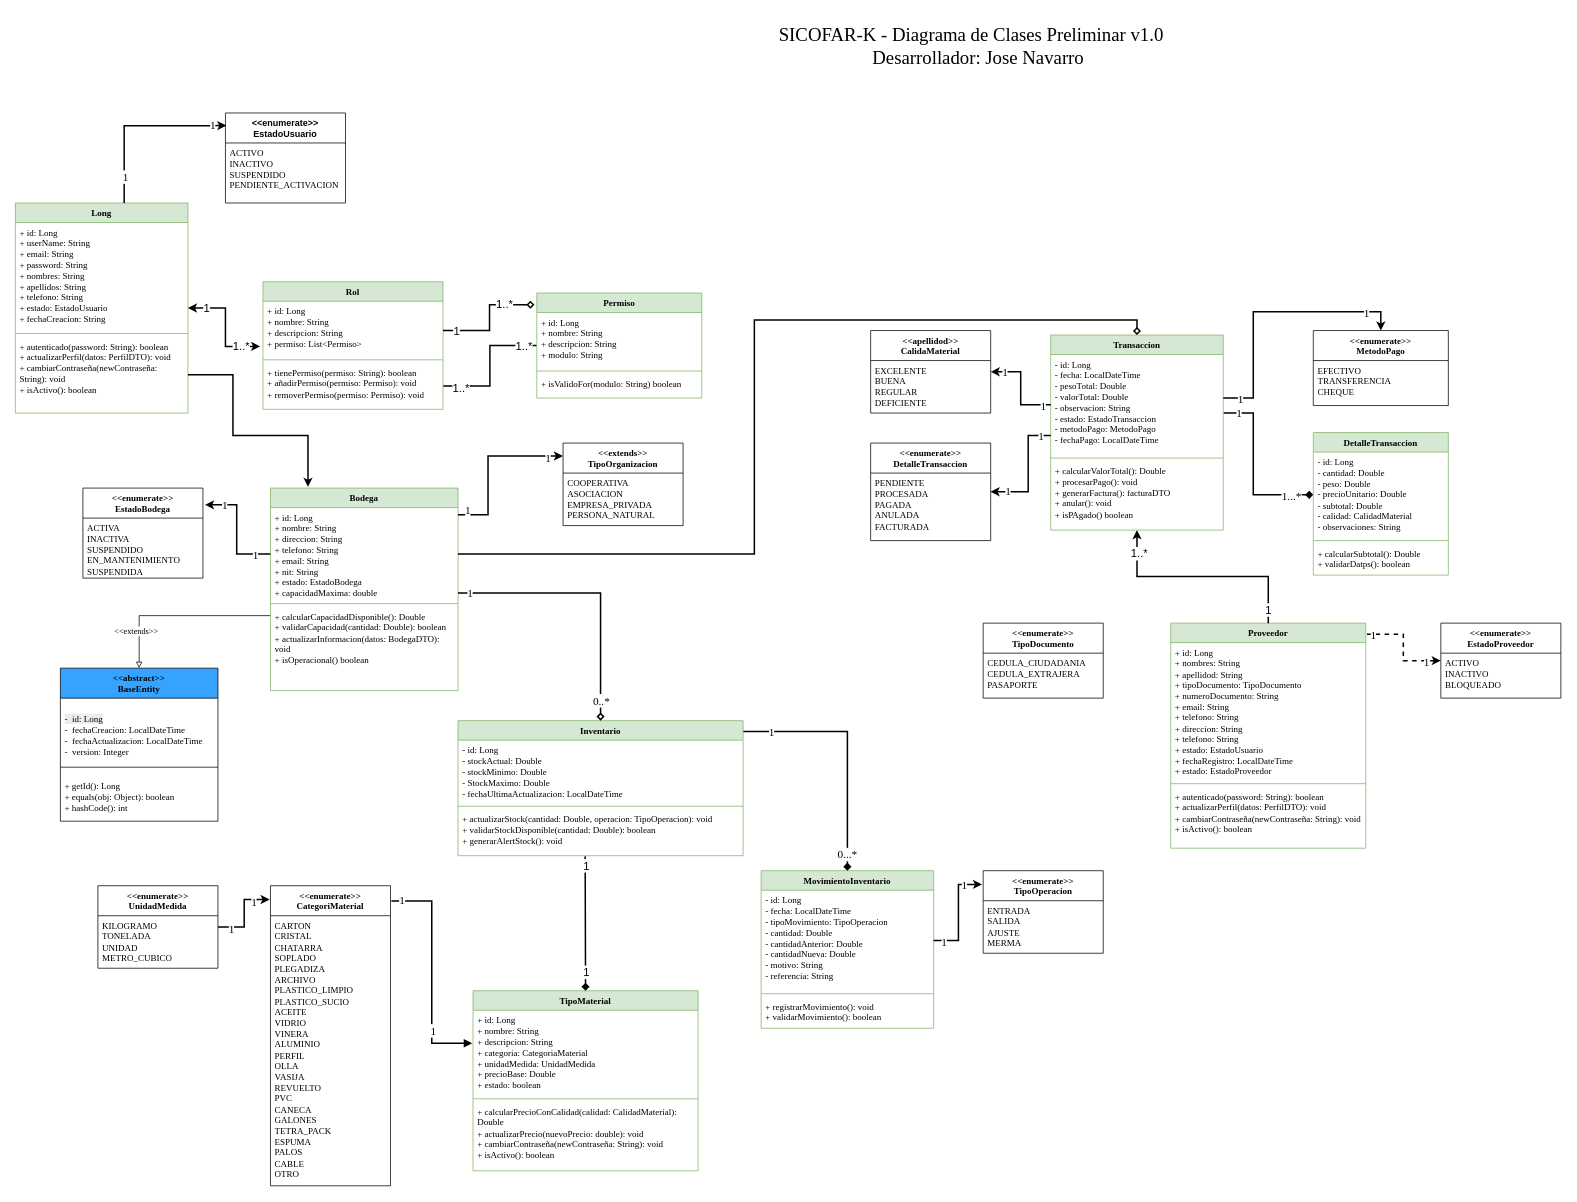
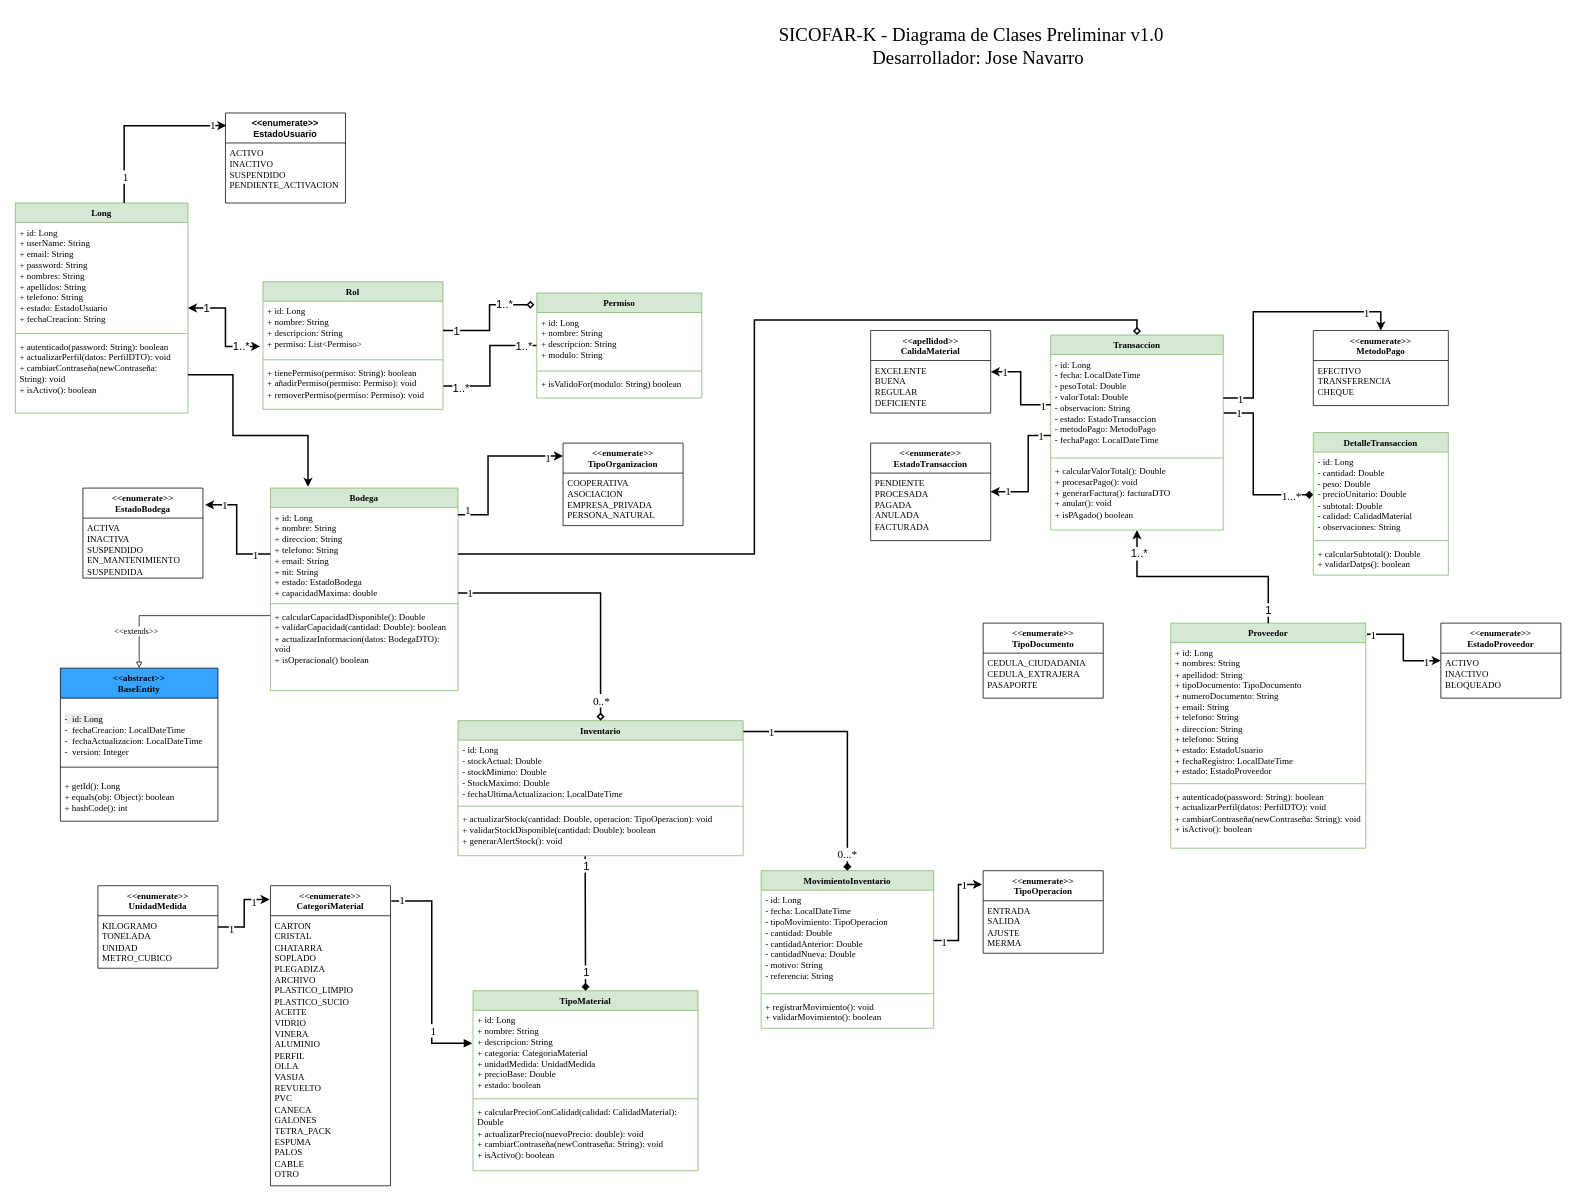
- <mxCell id="37" value="&amp;lt;&amp;lt;extends&amp;gt;&amp;gt;&lt;div&gt;TipoOrganizacion&lt;/div&gt;" style="swimlane;fontStyle=1;align=center;verticalAlign=top;childLayout=stackLayout;horizontal=1;startSize=40;horizontalStack=0;resizeParent=1;resizeParentMax=0;resizeLast=0;collapsible=1;marginBottom=0;whiteSpace=wrap;html=1;fontFamily=Tahoma;" parent="1" vertex="1"><mxGeometry x="750" y="590" width="160" height="110" as="geometry" /></mxCell>
+ <mxCell id="37" value="&amp;lt;&amp;lt;enumerate&amp;gt;&amp;gt;&lt;div&gt;TipoOrganizacion&lt;/div&gt;" style="swimlane;fontStyle=1;align=center;verticalAlign=top;childLayout=stackLayout;horizontal=1;startSize=40;horizontalStack=0;resizeParent=1;resizeParentMax=0;resizeLast=0;collapsible=1;marginBottom=0;whiteSpace=wrap;html=1;fontFamily=Tahoma;" parent="1" vertex="1"><mxGeometry x="750" y="590" width="160" height="110" as="geometry" /></mxCell>
- <mxCell id="61" value="&amp;lt;&amp;lt;enumerate&amp;gt;&amp;gt;&lt;div&gt;DetalleTransaccion&lt;/div&gt;" style="swimlane;fontStyle=1;align=center;verticalAlign=top;childLayout=stackLayout;horizontal=1;startSize=40;horizontalStack=0;resizeParent=1;resizeParentMax=0;resizeLast=0;collapsible=1;marginBottom=0;whiteSpace=wrap;html=1;fontFamily=Tahoma;" parent="1" vertex="1"><mxGeometry x="1160" y="590" width="160" height="130" as="geometry" /></mxCell>
+ <mxCell id="61" value="&amp;lt;&amp;lt;enumerate&amp;gt;&amp;gt;&lt;div&gt;EstadoTransaccion&lt;/div&gt;" style="swimlane;fontStyle=1;align=center;verticalAlign=top;childLayout=stackLayout;horizontal=1;startSize=40;horizontalStack=0;resizeParent=1;resizeParentMax=0;resizeLast=0;collapsible=1;marginBottom=0;whiteSpace=wrap;html=1;fontFamily=Tahoma;" parent="1" vertex="1"><mxGeometry x="1160" y="590" width="160" height="130" as="geometry" /></mxCell>
- <mxCell id="96" style="edgeStyle=orthogonalEdgeStyle;rounded=0;orthogonalLoop=1;jettySize=auto;html=1;entryX=1.006;entryY=0.049;entryDx=0;entryDy=0;entryPerimeter=0;strokeWidth=2;endArrow=none;endFill=0;startArrow=classic;startFill=1;fontFamily=Tahoma;dashed=1;" parent="1" source="43" target="12" edge="1"><mxGeometry relative="1" as="geometry" /></mxCell>
+ <mxCell id="96" style="edgeStyle=orthogonalEdgeStyle;rounded=0;orthogonalLoop=1;jettySize=auto;html=1;entryX=1.006;entryY=0.049;entryDx=0;entryDy=0;entryPerimeter=0;strokeWidth=2;endArrow=none;endFill=0;startArrow=classic;startFill=1;fontFamily=Tahoma;" parent="1" source="43" target="12" edge="1"><mxGeometry relative="1" as="geometry" /></mxCell>
